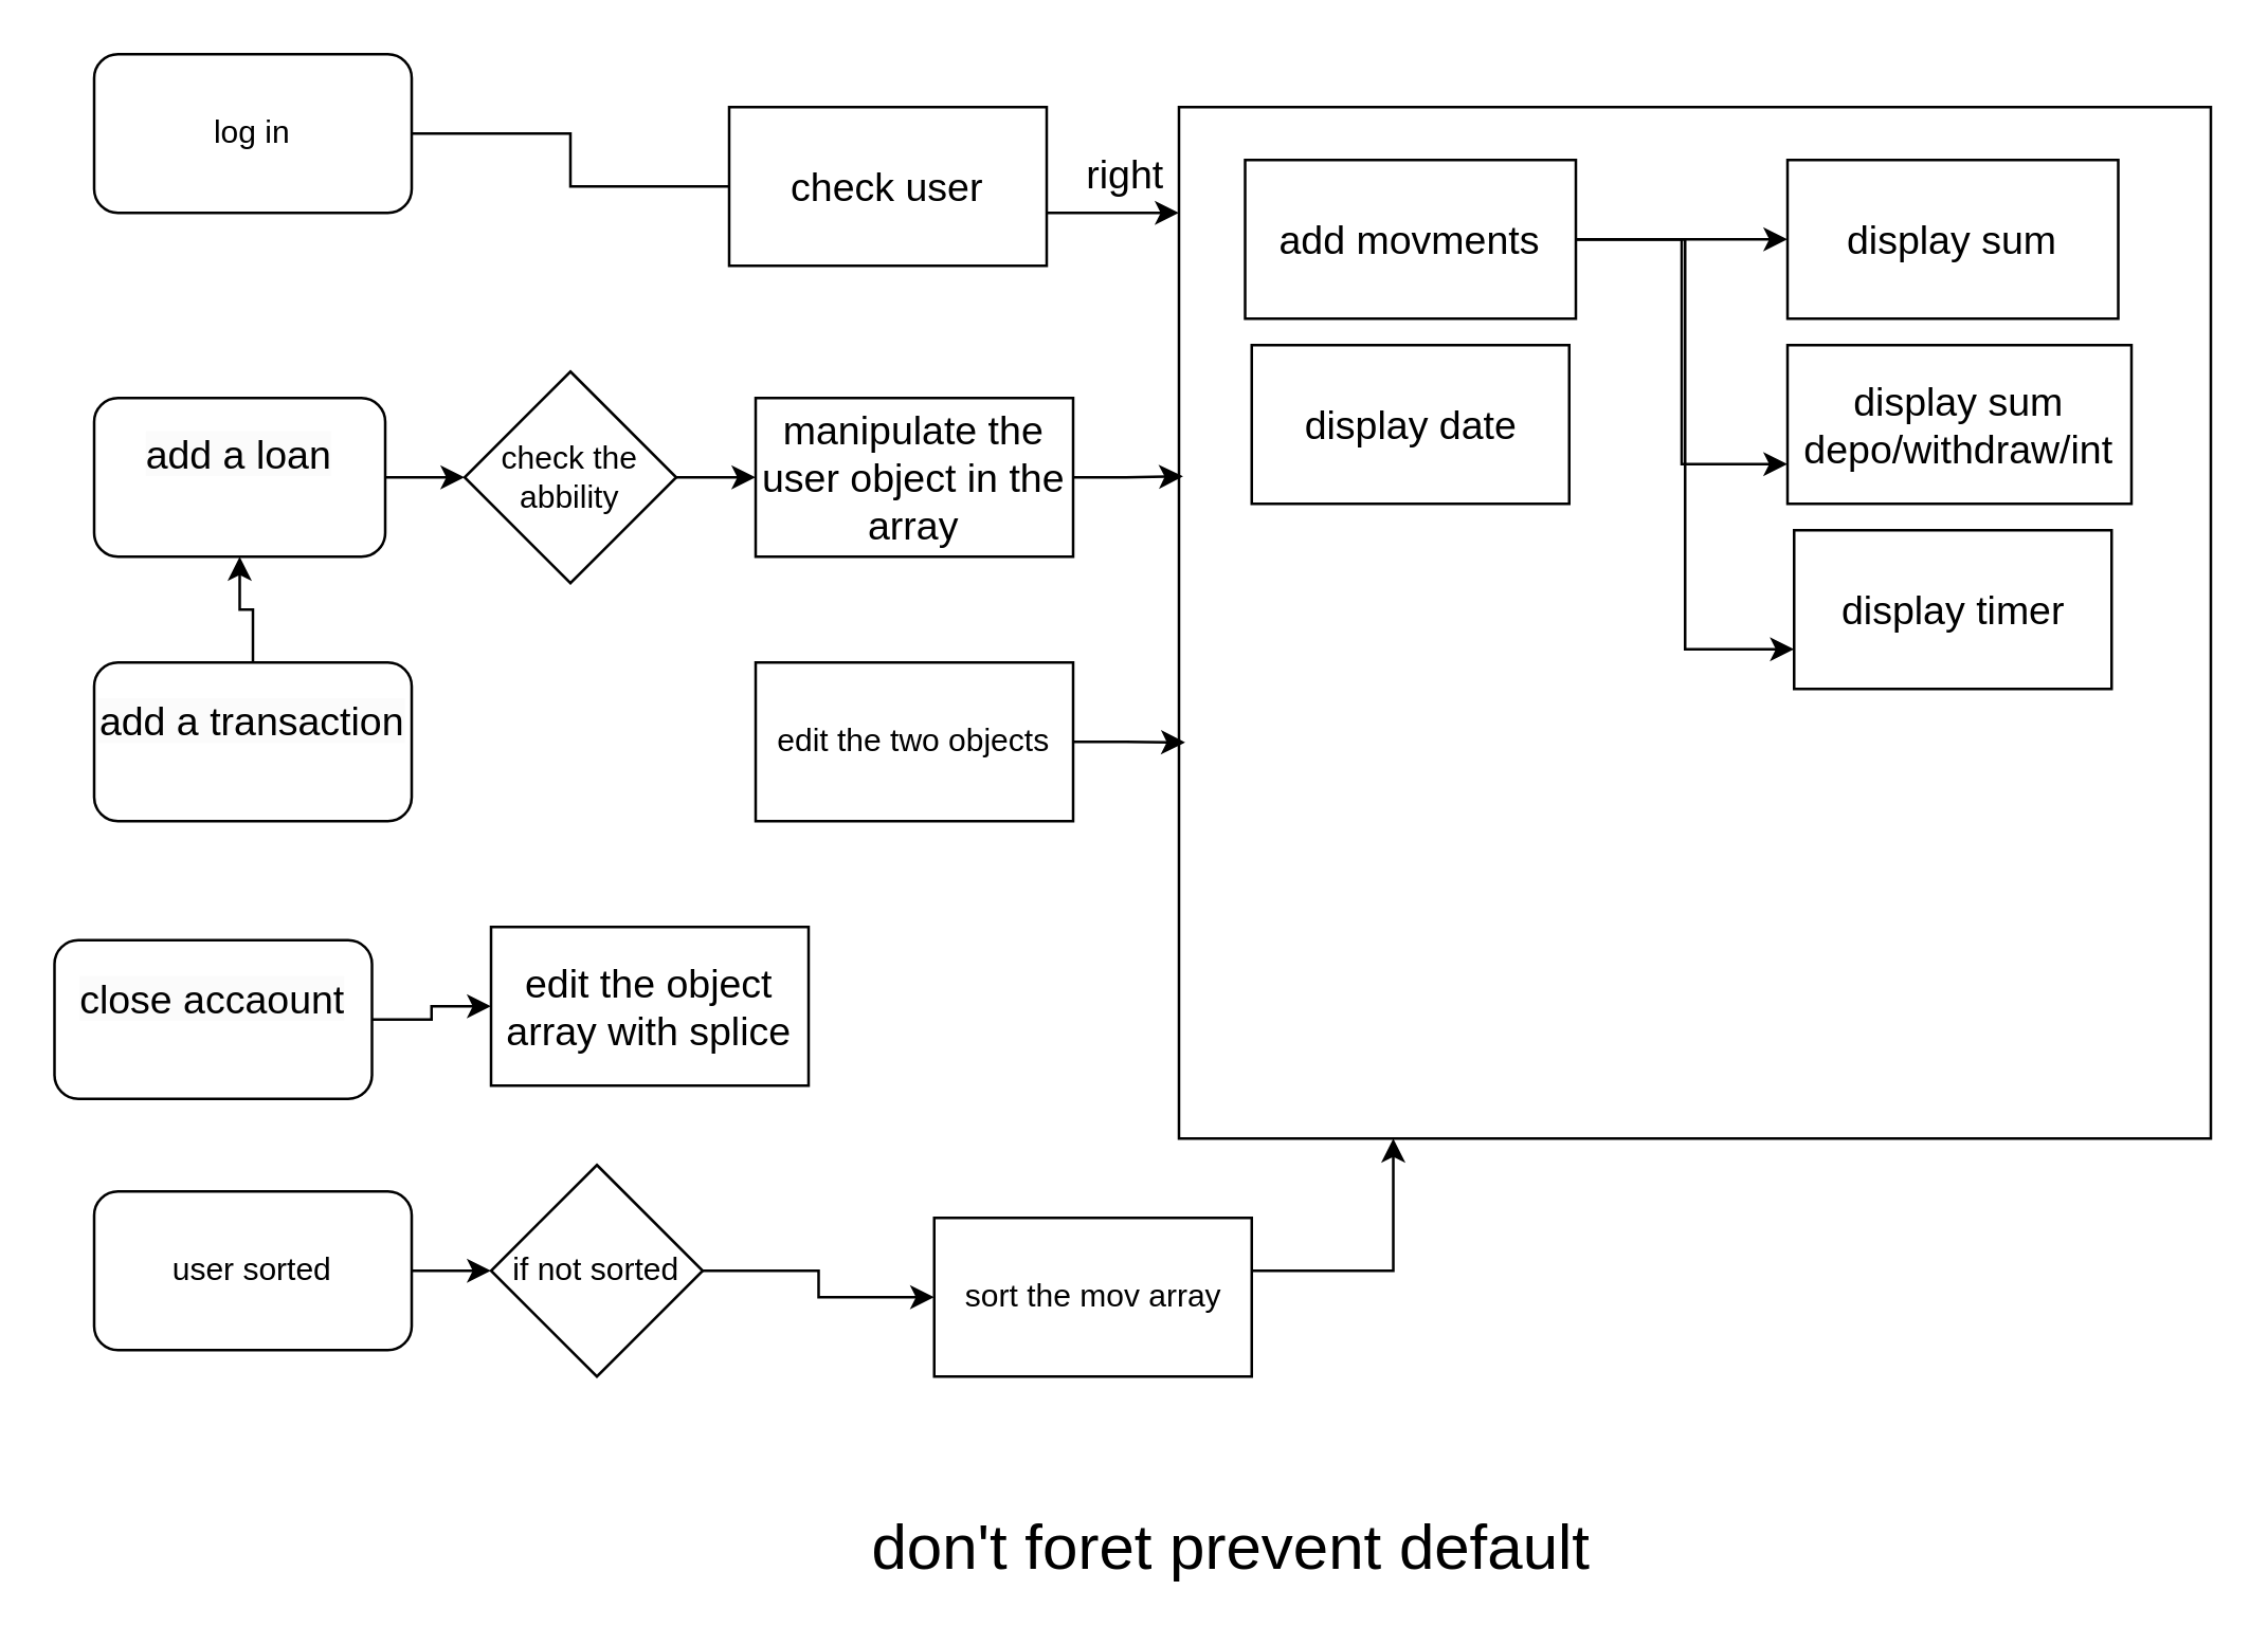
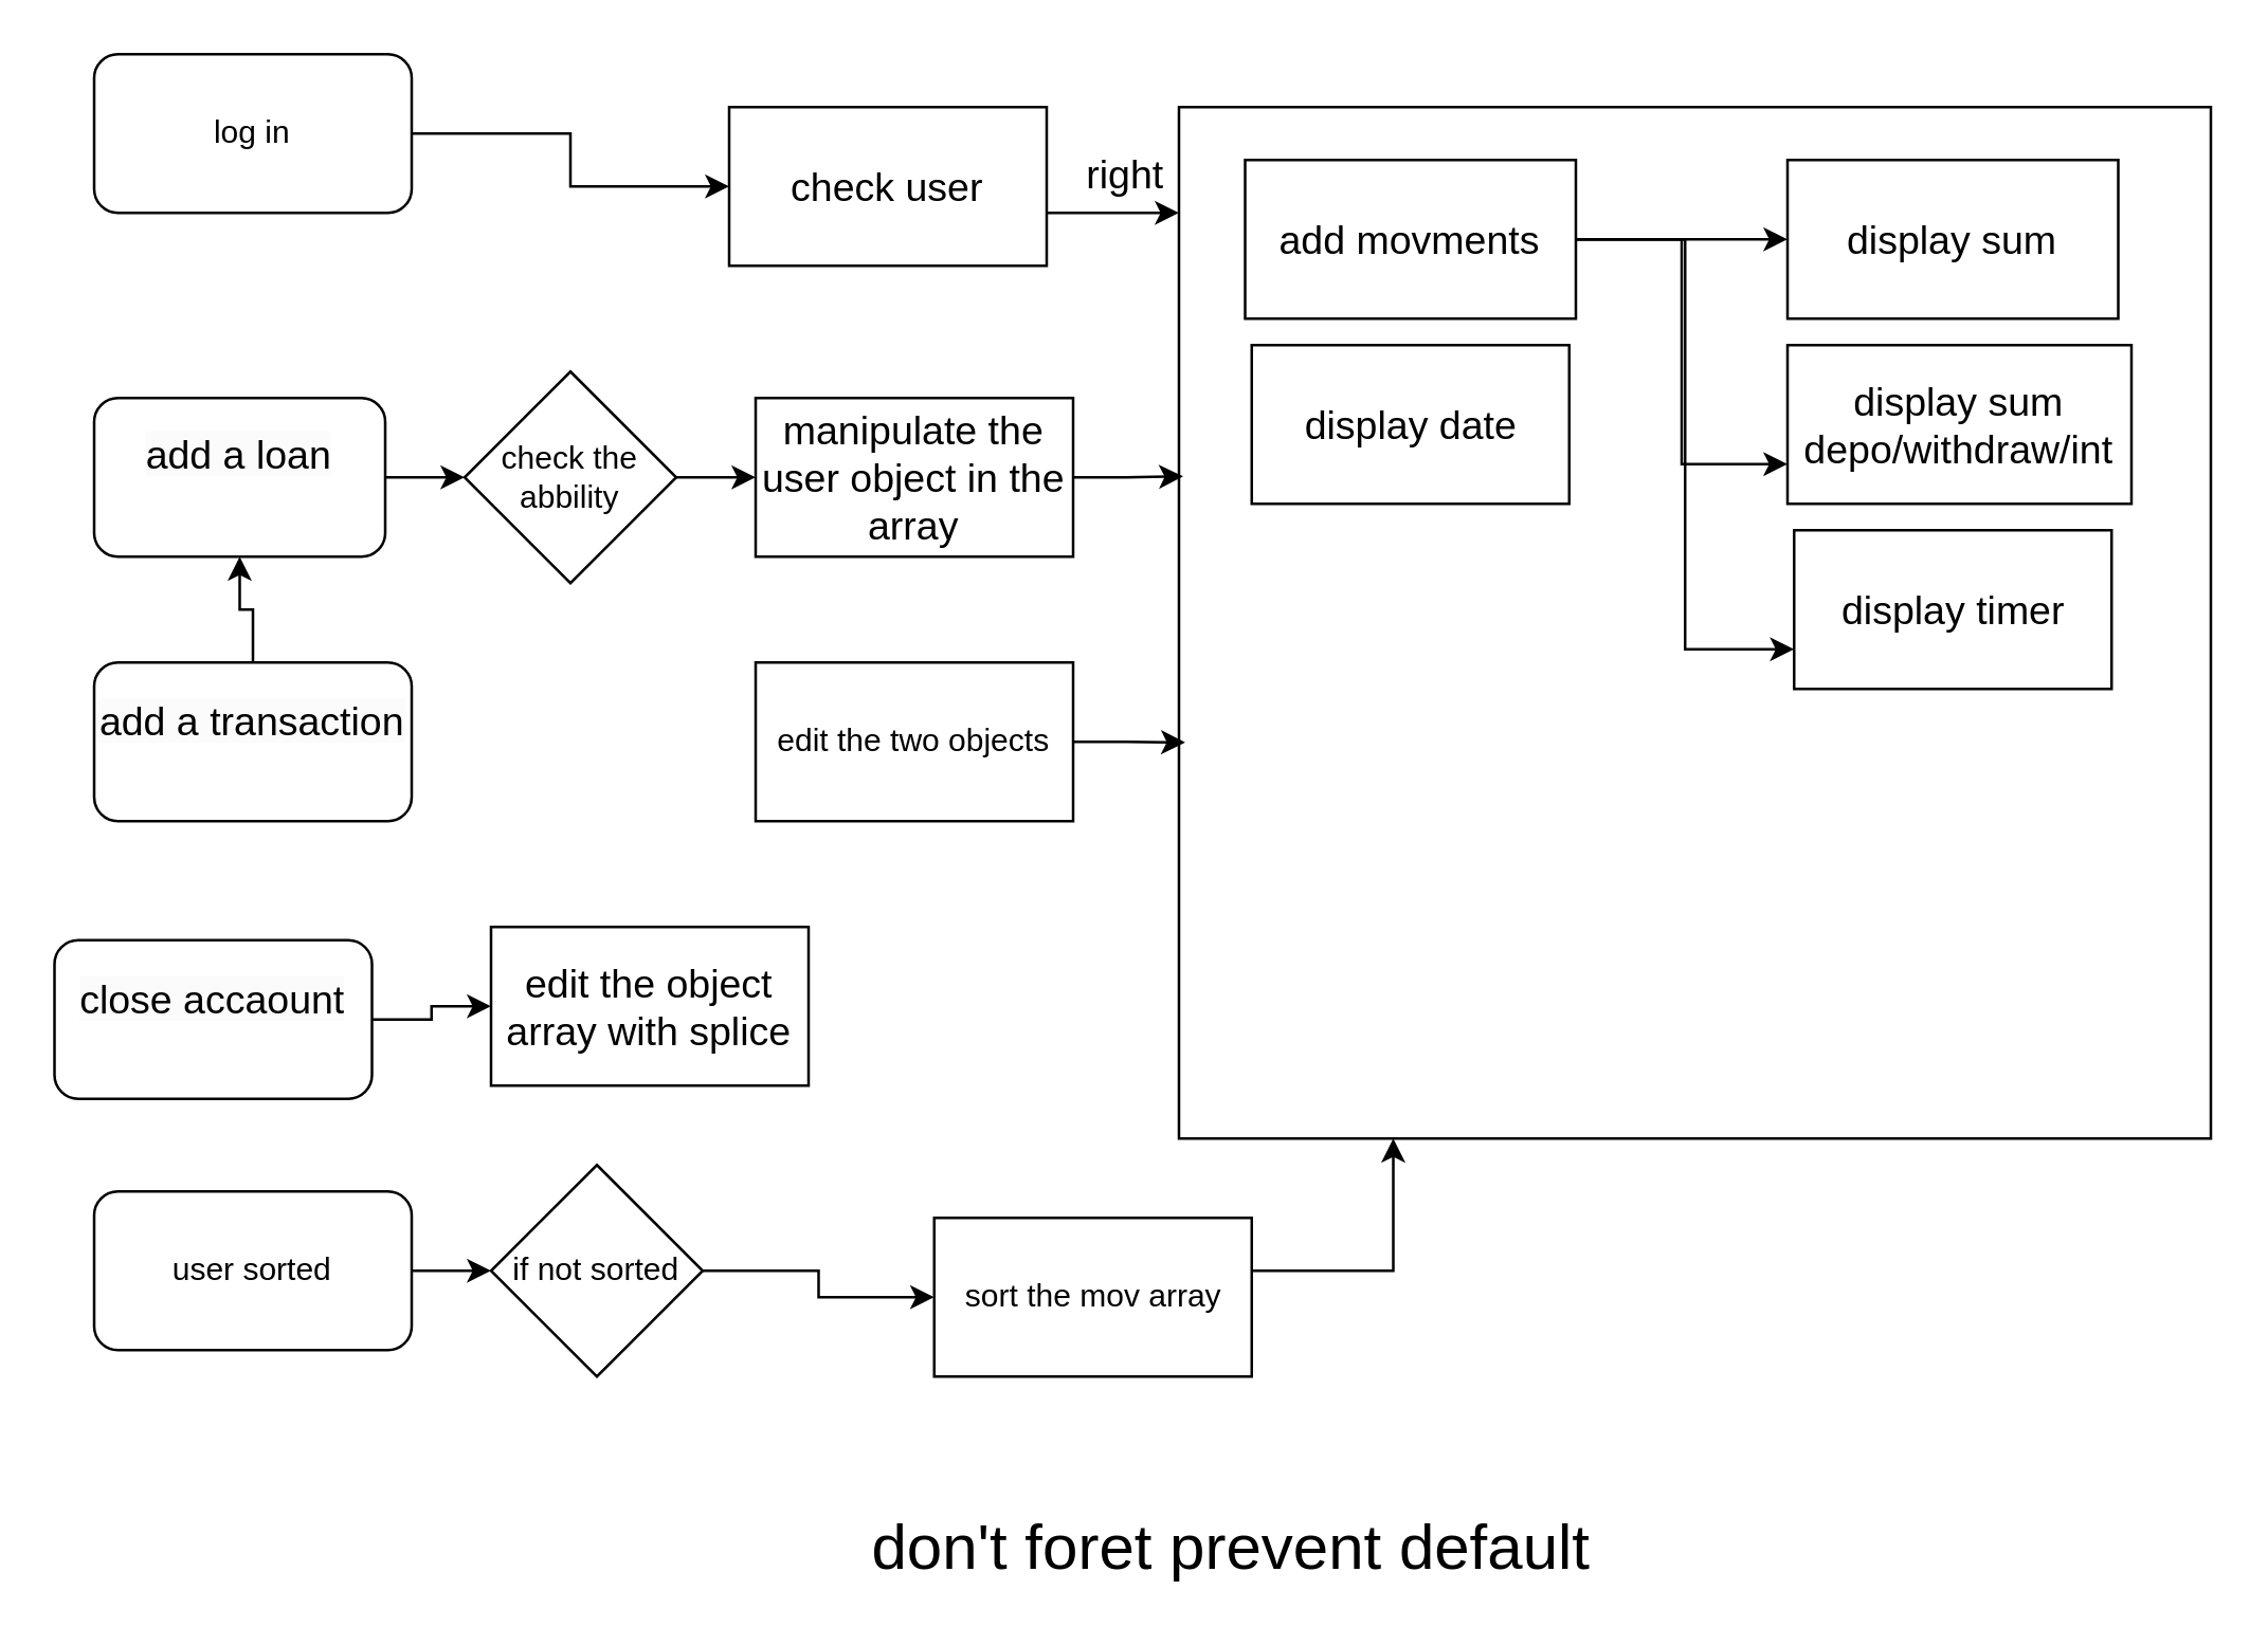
- <mxCell id="17" style="edgeStyle=orthogonalEdgeStyle;rounded=0;orthogonalLoop=1;jettySize=auto;html=1;entryX=0;entryY=0.5;entryDx=0;entryDy=0;endArrow=none;" edge="1" parent="1" source="18" target="3"><mxGeometry relative="1" as="geometry" /></mxCell>
+ <mxCell id="17" style="edgeStyle=orthogonalEdgeStyle;rounded=0;orthogonalLoop=1;jettySize=auto;html=1;entryX=0;entryY=0.5;entryDx=0;entryDy=0;" edge="1" parent="1" source="18" target="3"><mxGeometry relative="1" as="geometry" /></mxCell>
